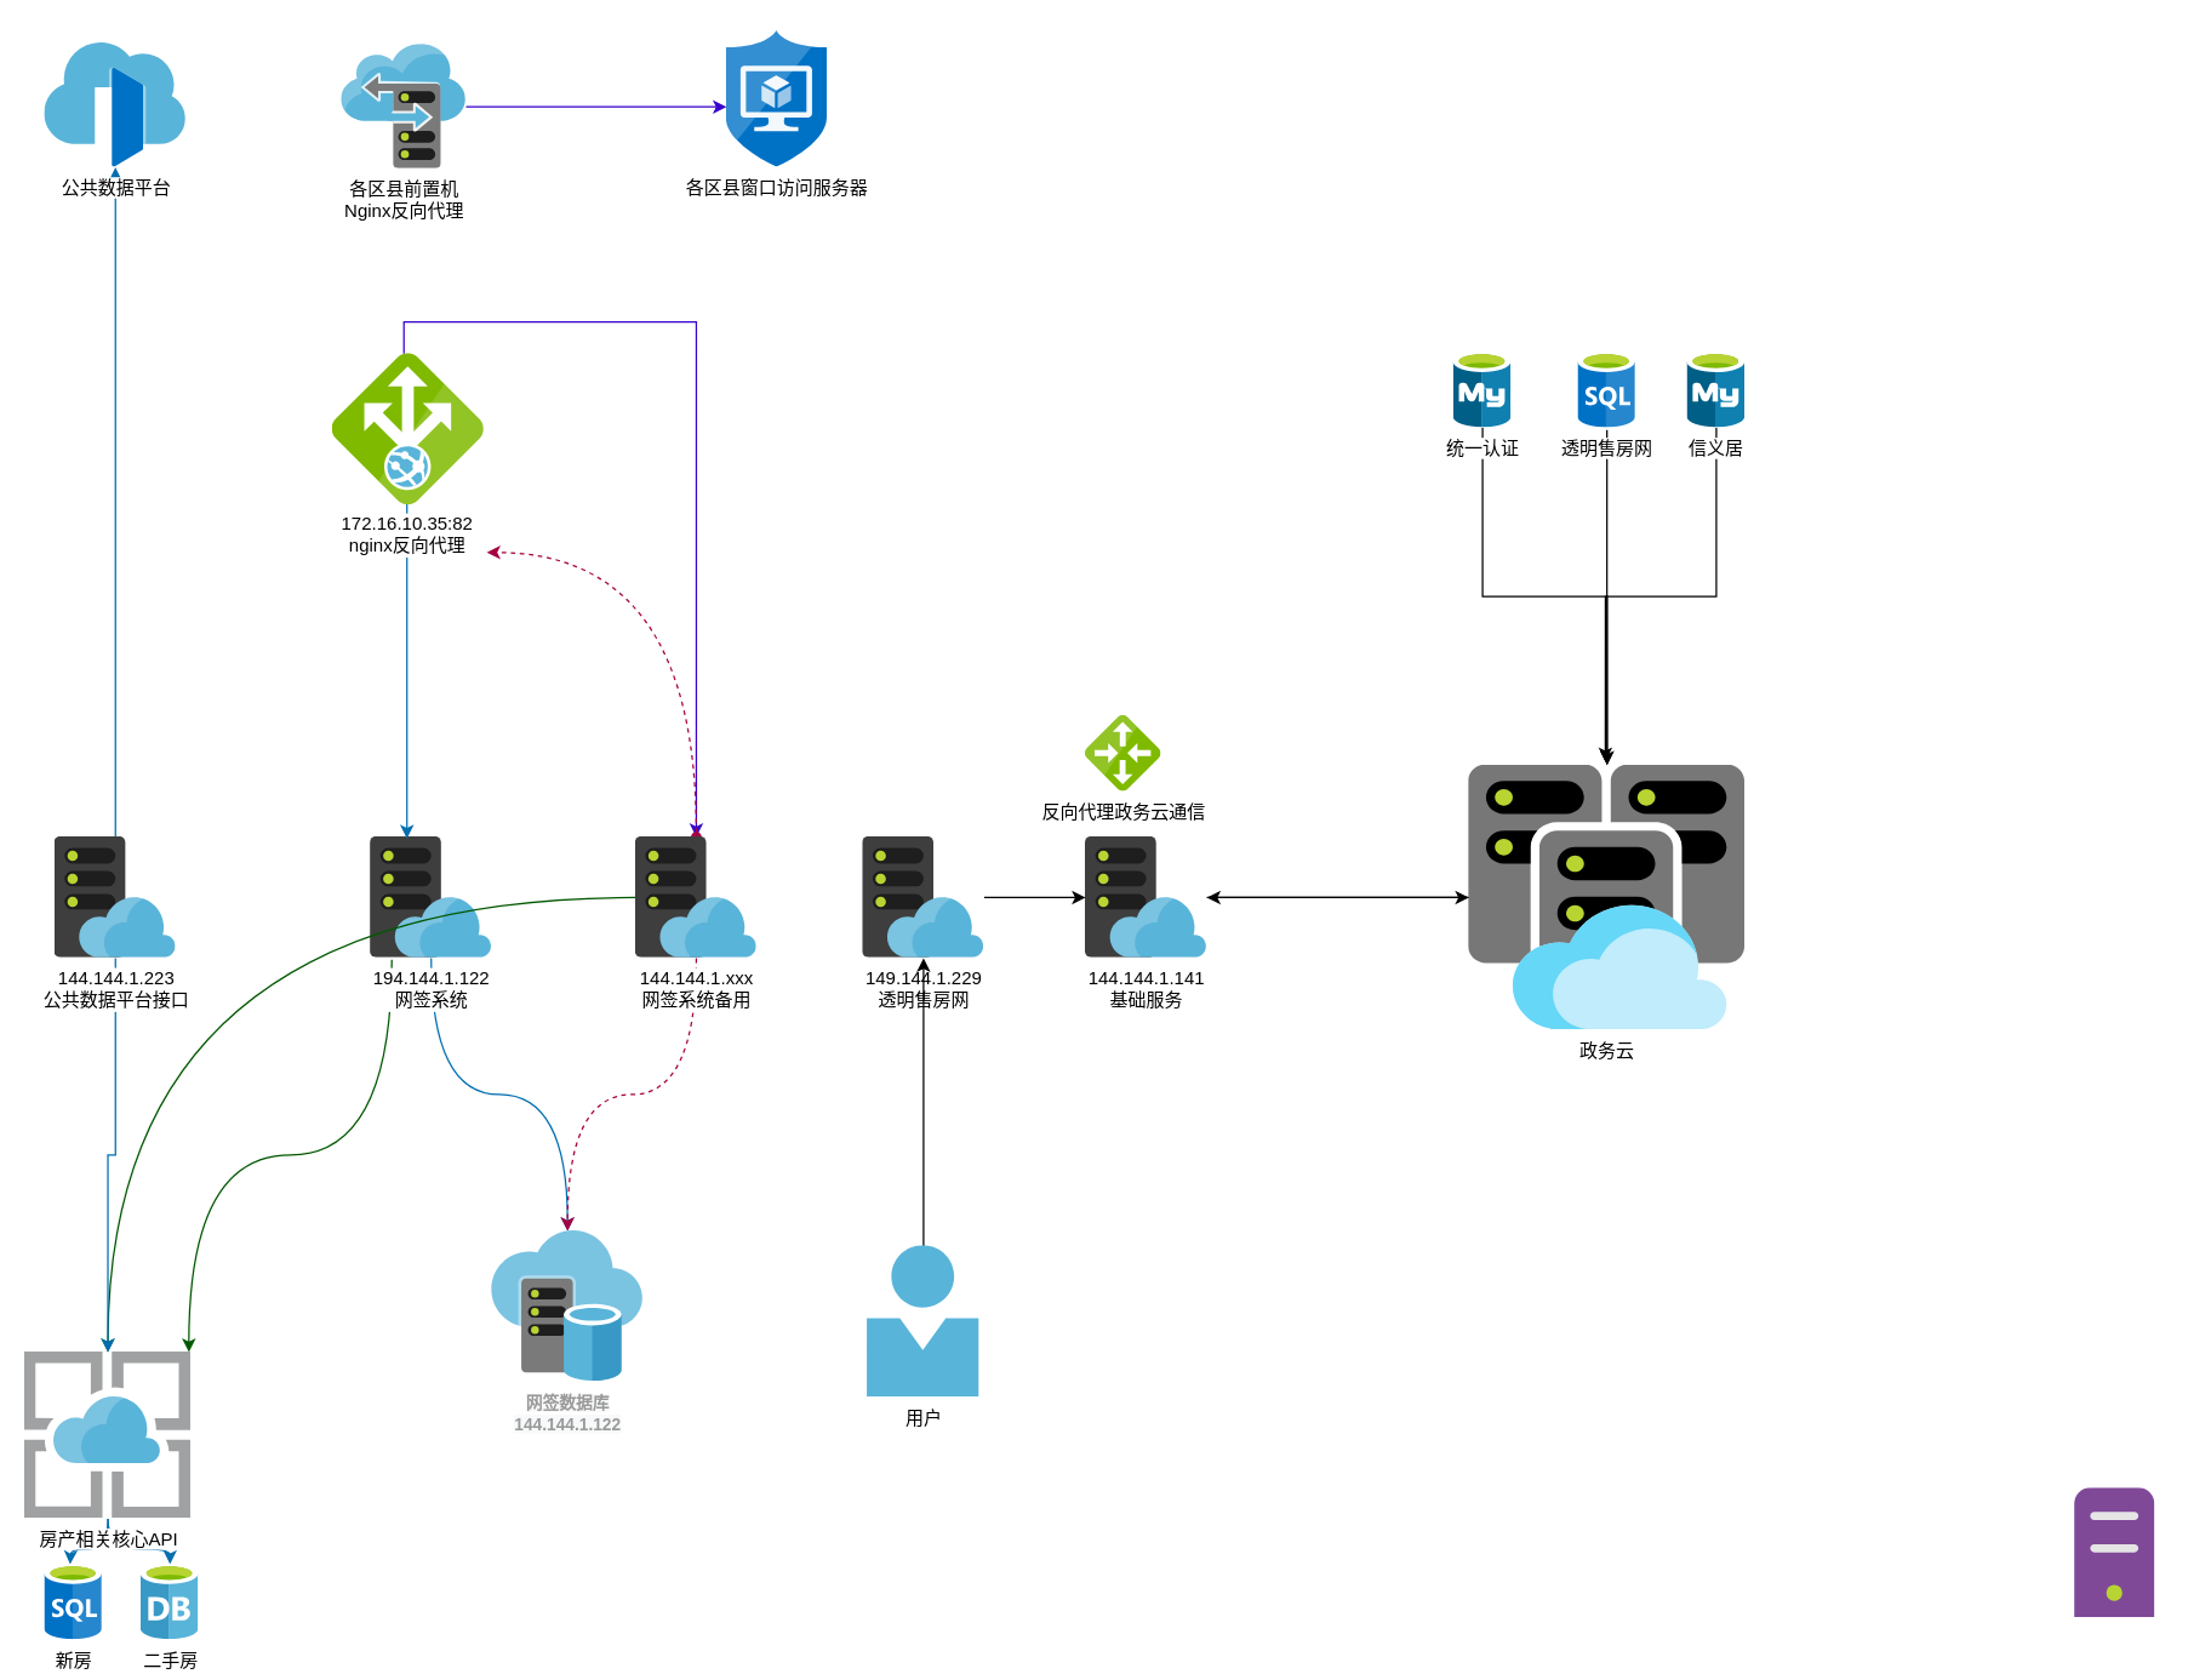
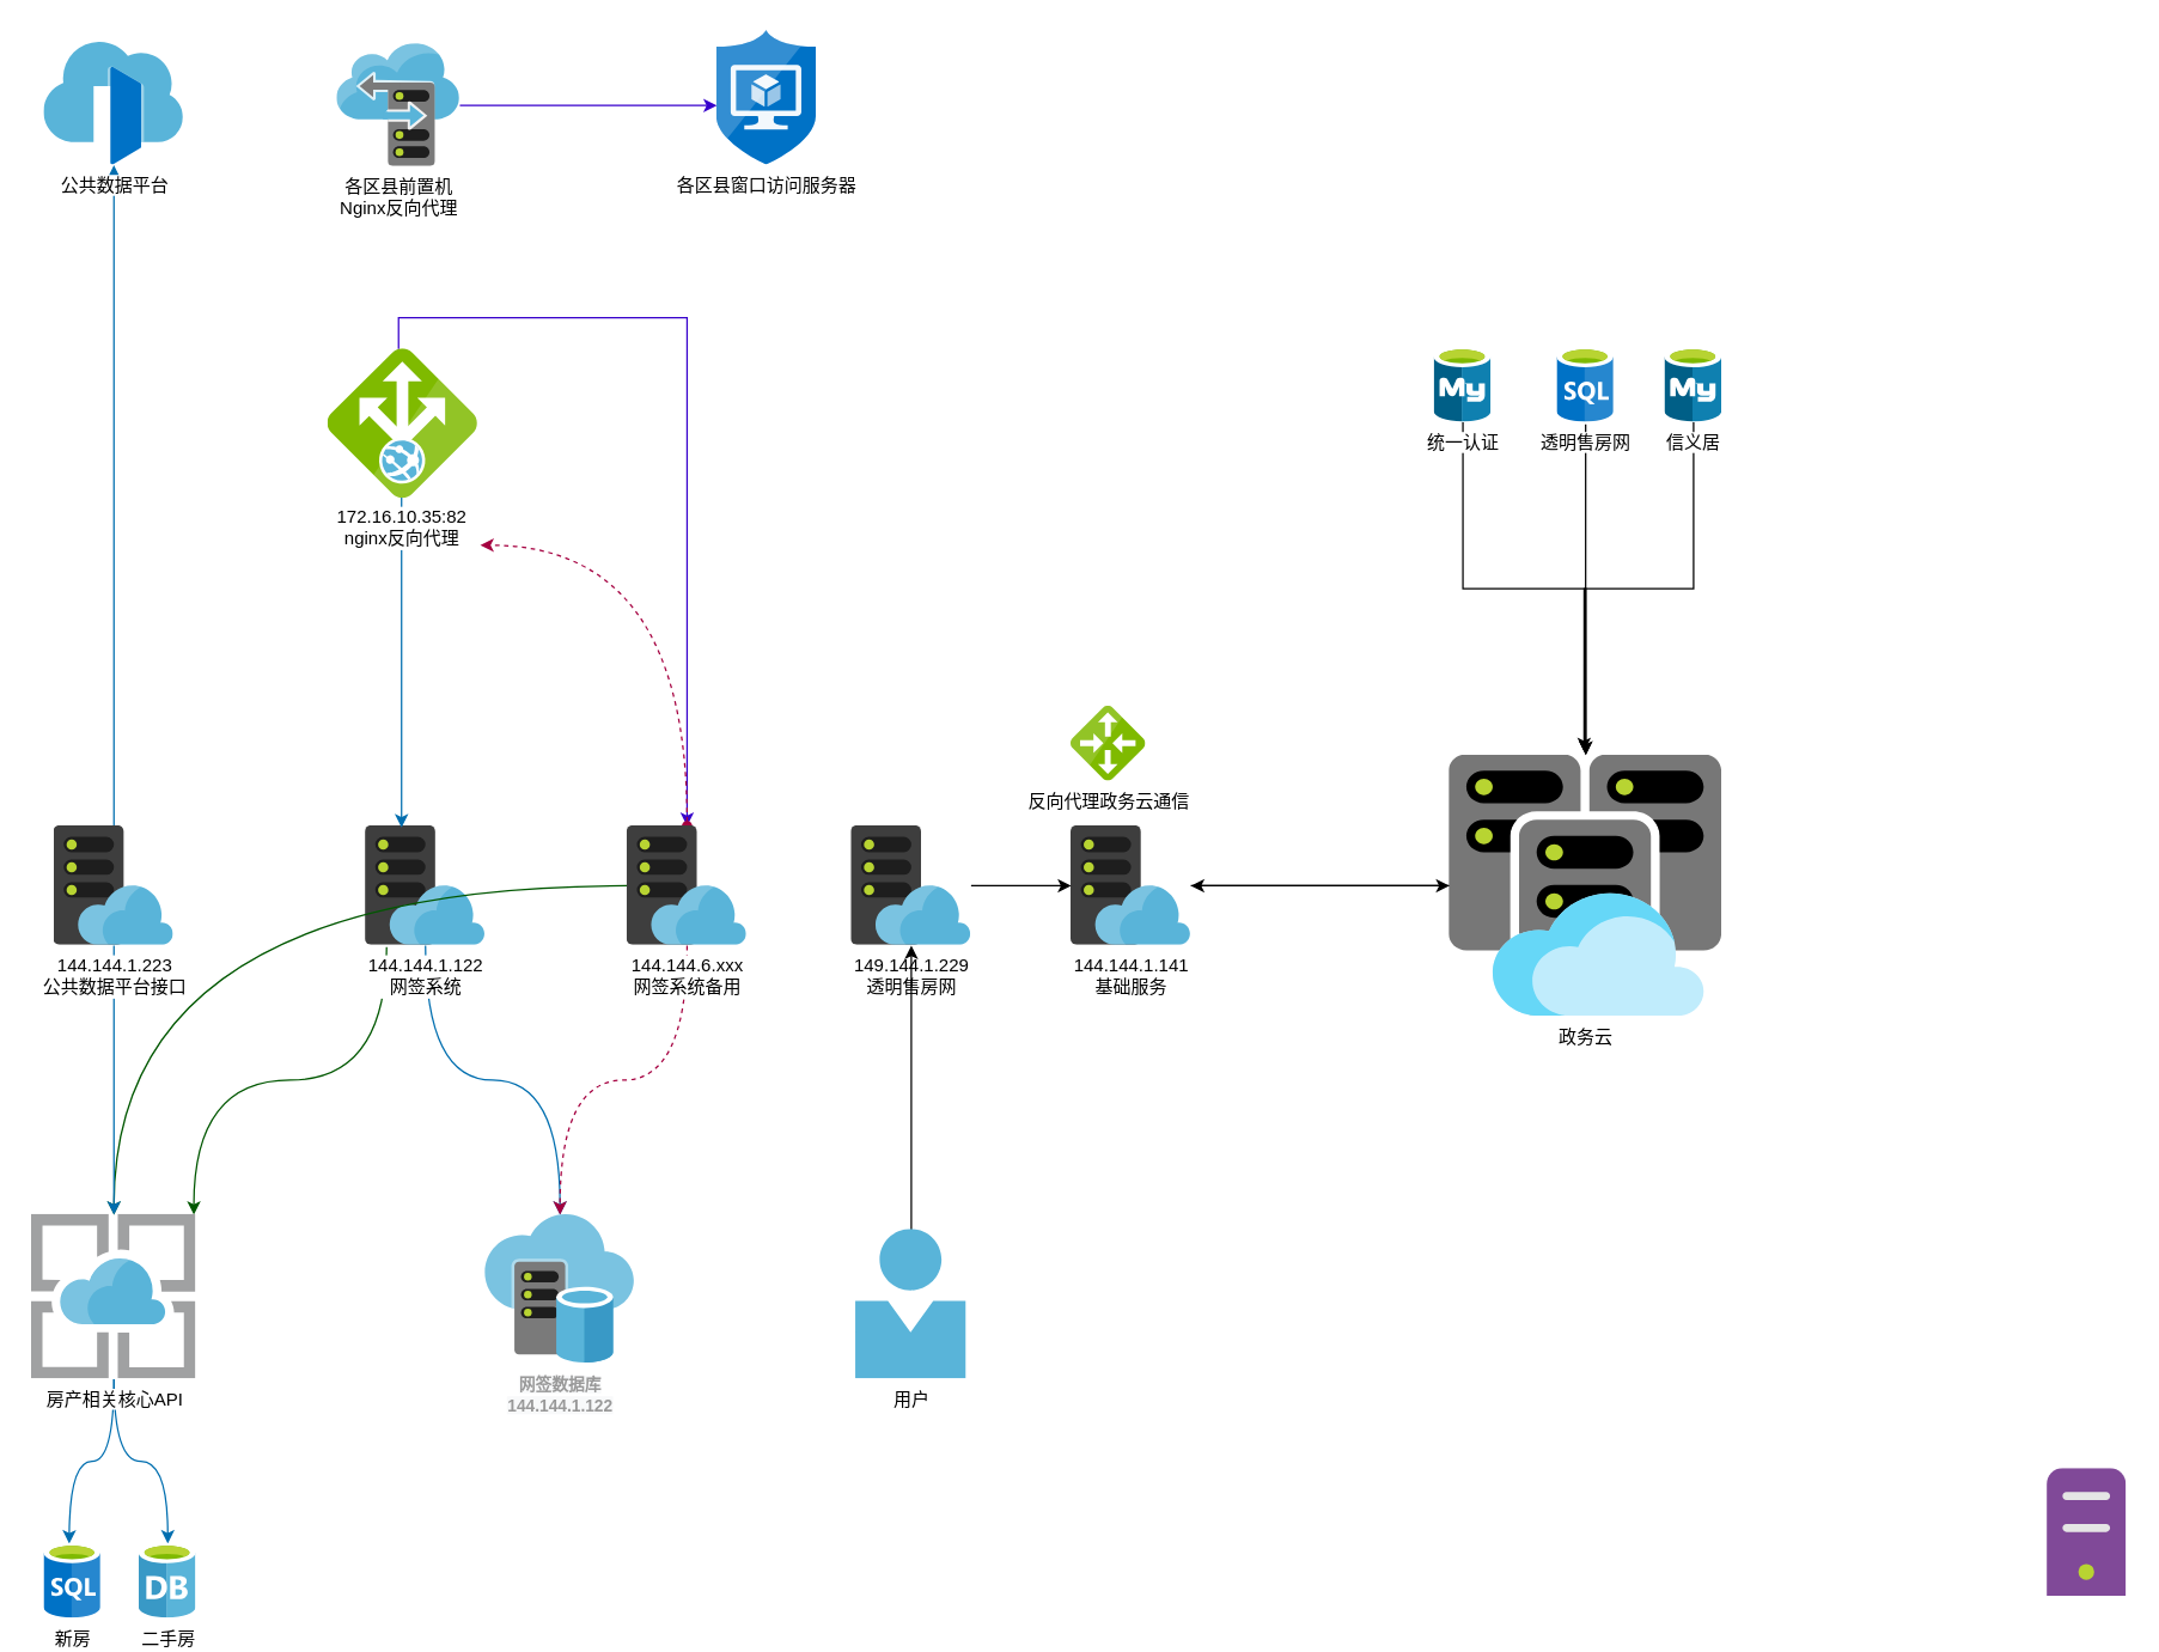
- <mxCell id="4" value="194.144.1.122&lt;br style=&quot;box-sizing: border-box ; margin: 0px ; padding: 0px&quot;&gt;网签系统" style="aspect=fixed;html=1;points=[];align=center;image;fontSize=12;image=img/lib/mscae/WebHosting.svg;" parent="1" vertex="1"><mxGeometry x="244" y="552" width="80" height="80" as="geometry" /></mxCell>
+ <mxCell id="4" value="144.144.1.122&lt;br style=&quot;box-sizing: border-box ; margin: 0px ; padding: 0px&quot;&gt;网签系统" style="aspect=fixed;html=1;points=[];align=center;image;fontSize=12;image=img/lib/mscae/WebHosting.svg;" parent="1" vertex="1"><mxGeometry x="244" y="552" width="80" height="80" as="geometry" /></mxCell>
- <mxCell id="12" value="144.144.1.xxx&lt;br style=&quot;box-sizing: border-box ; margin: 0px ; padding: 0px&quot;&gt;网签系统备用" style="aspect=fixed;html=1;points=[];align=center;image;fontSize=12;image=img/lib/mscae/WebHosting.svg;" parent="1" vertex="1"><mxGeometry x="419" y="552" width="80" height="80" as="geometry" /></mxCell>
+ <mxCell id="12" value="144.144.6.xxx&lt;br style=&quot;box-sizing: border-box ; margin: 0px ; padding: 0px&quot;&gt;网签系统备用" style="aspect=fixed;html=1;points=[];align=center;image;fontSize=12;image=img/lib/mscae/WebHosting.svg;" parent="1" vertex="1"><mxGeometry x="419" y="552" width="80" height="80" as="geometry" /></mxCell>
- <mxCell id="19" value="房产相关核心API" style="aspect=fixed;html=1;points=[];align=center;image;fontSize=12;image=img/lib/mscae/App_Service.svg;" vertex="1" parent="1"><mxGeometry x="15.59" y="892" width="110" height="110" as="geometry" /></mxCell>
+ <mxCell id="19" value="房产相关核心API" style="aspect=fixed;html=1;points=[];align=center;image;fontSize=12;image=img/lib/mscae/App_Service.svg;" vertex="1" parent="1"><mxGeometry x="20.59" y="812" width="110" height="110" as="geometry" /></mxCell>
